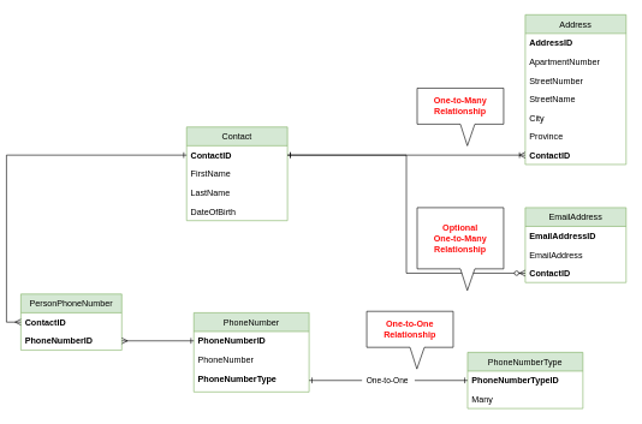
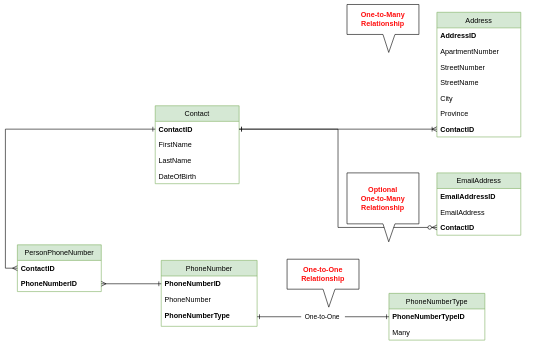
- <mxCell id="30" value="&lt;b&gt;One-to-Many&lt;br&gt;Relationship&lt;/b&gt;&lt;br&gt;" style="shape=callout;whiteSpace=wrap;html=1;perimeter=calloutPerimeter;position2=0.58;fontColor=#FF0D0D;" vertex="1" parent="1"><mxGeometry x="570" y="122" width="120" height="80" as="geometry" /></mxCell>
+ <mxCell id="30" value="&lt;b&gt;One-to-Many&lt;br&gt;Relationship&lt;/b&gt;&lt;br&gt;" style="shape=callout;whiteSpace=wrap;html=1;perimeter=calloutPerimeter;position2=0.58;fontColor=#FF0D0D;" vertex="1" parent="1"><mxGeometry x="570" y="7" width="120" height="80" as="geometry" /></mxCell>
- <mxCell id="29" value="&lt;b&gt;One-to-One&lt;br&gt;Relationship&lt;/b&gt;&lt;br&gt;" style="shape=callout;whiteSpace=wrap;html=1;perimeter=calloutPerimeter;position2=0.58;fontColor=#FF0D0D;" vertex="1" parent="1"><mxGeometry x="500" y="432" width="120" height="80" as="geometry" /></mxCell>
+ <mxCell id="29" value="&lt;b&gt;One-to-One&lt;br&gt;Relationship&lt;/b&gt;&lt;br&gt;" style="shape=callout;whiteSpace=wrap;html=1;perimeter=calloutPerimeter;position2=0.58;fontColor=#FF0D0D;" vertex="1" parent="1"><mxGeometry x="470" y="432" width="120" height="80" as="geometry" /></mxCell>
